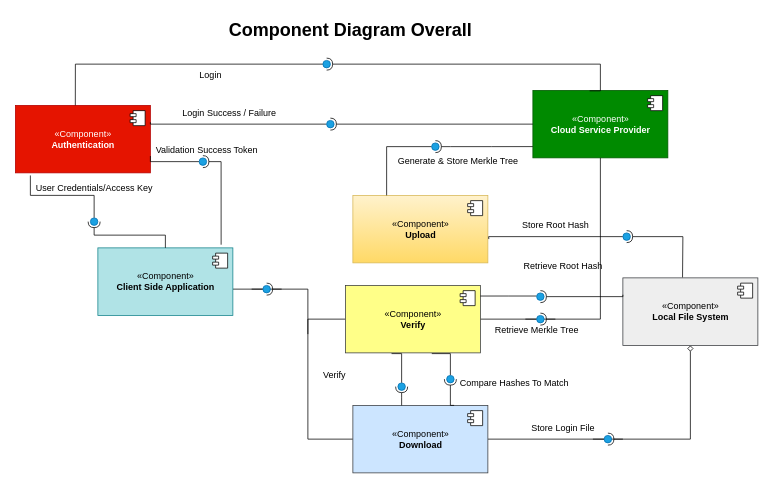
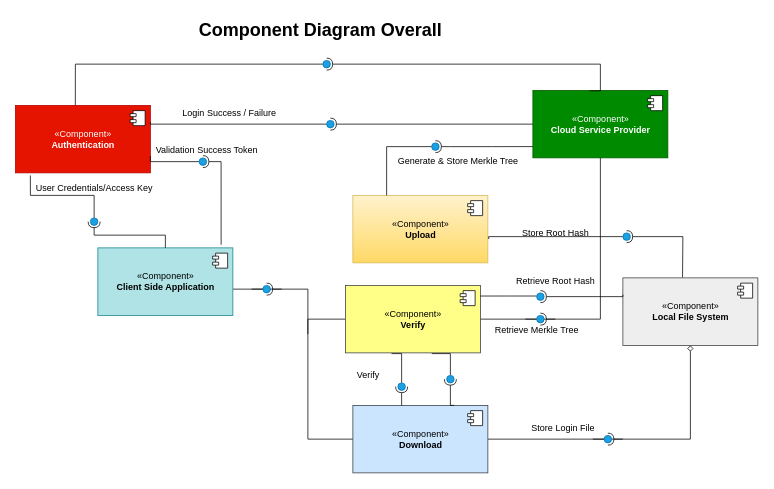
- <mxCell id="2" value="&lt;h1&gt;Component Diagram Overall&lt;/h1&gt;" style="text;html=1;strokeColor=none;fillColor=none;spacing=5;spacingTop=-20;whiteSpace=wrap;overflow=hidden;rounded=0;" parent="1" vertex="1"><mxGeometry x="300" width="350" height="40" as="geometry" y="20" /></mxCell>
+ <mxCell id="2" value="&lt;h1&gt;Component Diagram Overall&lt;/h1&gt;" style="text;html=1;strokeColor=none;fillColor=none;spacing=5;spacingTop=-20;whiteSpace=wrap;overflow=hidden;rounded=0;" parent="1" vertex="1"><mxGeometry x="260" y="20" width="350" height="40" as="geometry" /></mxCell>
- <mxCell id="12" value="Login" style="text;html=1;align=center;verticalAlign=middle;resizable=0;points=[];autosize=1;" parent="1" vertex="1"><mxGeometry x="255" y="90" width="50" height="20" as="geometry" /></mxCell>
- <mxCell id="28" value="Store Root Hash" style="text;html=1;align=center;verticalAlign=middle;resizable=0;points=[];autosize=1;" parent="1" vertex="1"><mxGeometry x="690" y="290" width="100" height="20" as="geometry" /></mxCell>
+ <mxCell id="28" value="Store Root Hash" style="text;html=1;align=center;verticalAlign=middle;resizable=0;points=[];autosize=1;" parent="1" vertex="1"><mxGeometry x="690" y="300" width="100" height="20" as="geometry" /></mxCell>
- <mxCell id="29" value="Retrieve Root Hash" style="text;html=1;align=center;verticalAlign=middle;resizable=0;points=[];autosize=1;" parent="1" vertex="1"><mxGeometry x="690" y="345" width="120" height="20" as="geometry" /></mxCell>
+ <mxCell id="29" value="Retrieve Root Hash" style="text;html=1;align=center;verticalAlign=middle;resizable=0;points=[];autosize=1;" parent="1" vertex="1"><mxGeometry x="680" y="365" width="120" height="20" as="geometry" /></mxCell>
- <mxCell id="24" value="Verify" style="text;html=1;align=center;verticalAlign=middle;resizable=0;points=[];autosize=1;" parent="1" vertex="1"><mxGeometry x="420" y="490" width="50" height="20" as="geometry" /></mxCell>
+ <mxCell id="24" value="Verify" style="text;html=1;align=center;verticalAlign=middle;resizable=0;points=[];autosize=1;" parent="1" vertex="1"><mxGeometry x="465" y="490" width="50" height="20" as="geometry" /></mxCell>
- <mxCell id="23" value="Compare Hashes To Match" style="text;html=1;align=center;verticalAlign=middle;resizable=0;points=[];autosize=1;" parent="1" vertex="1"><mxGeometry x="605" y="500" width="160" height="20" as="geometry" /></mxCell>
